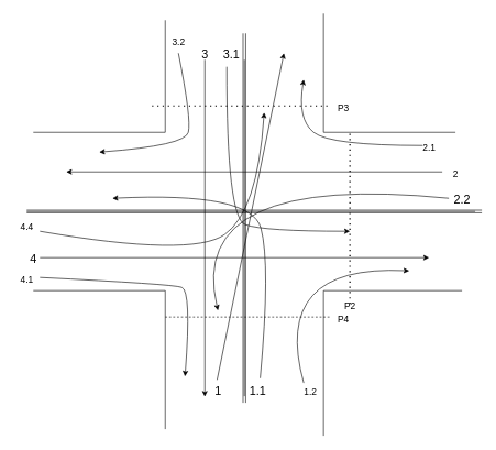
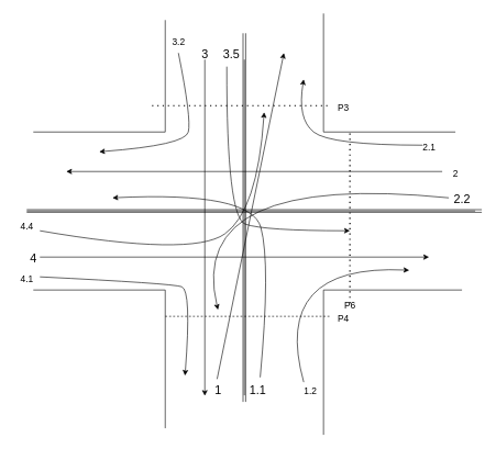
- <mxCell id="19" value="&lt;font style=&quot;font-size: 18px;&quot;&gt;3.1&lt;/font&gt;" style="text;html=1;align=center;verticalAlign=middle;resizable=0;points=[];autosize=1;strokeColor=none;fillColor=none;" vertex="1" parent="1"><mxGeometry x="325" y="63" width="50" height="40" as="geometry" /></mxCell>
+ <mxCell id="19" value="&lt;font style=&quot;font-size: 18px;&quot;&gt;3.5&lt;/font&gt;" style="text;html=1;align=center;verticalAlign=middle;resizable=0;points=[];autosize=1;strokeColor=none;fillColor=none;" vertex="1" parent="1"><mxGeometry x="325" y="63" width="50" height="40" as="geometry" /></mxCell>
- <mxCell id="41" value="&lt;font style=&quot;font-size: 14px;&quot;&gt;P2&lt;/font&gt;" style="text;html=1;align=center;verticalAlign=middle;resizable=0;points=[];autosize=1;strokeColor=none;fillColor=none;" vertex="1" parent="1"><mxGeometry x="510" y="448" width="40" height="30" as="geometry" /></mxCell>
+ <mxCell id="41" value="&lt;font style=&quot;font-size: 14px;&quot;&gt;P6&lt;/font&gt;" style="text;html=1;align=center;verticalAlign=middle;resizable=0;points=[];autosize=1;strokeColor=none;fillColor=none;" vertex="1" parent="1"><mxGeometry x="510" y="448" width="40" height="30" as="geometry" /></mxCell>
